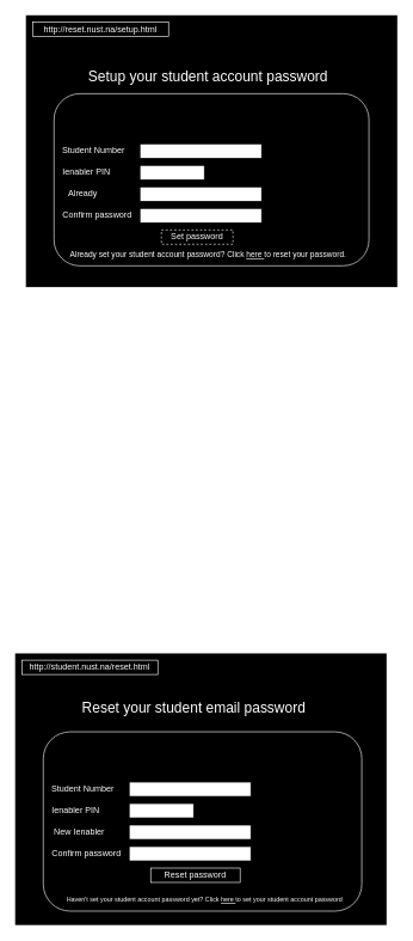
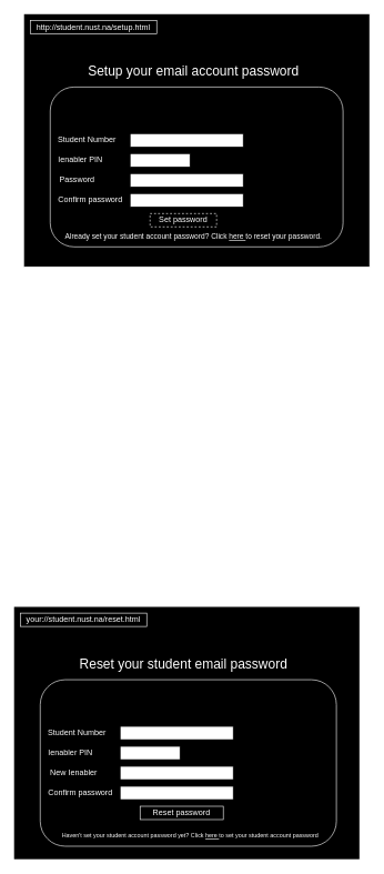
- <mxCell id="5" value="&lt;font color=&quot;#ffffff&quot;&gt;http://reset.nust.na/setup.html&lt;/font&gt;" style="rounded=0;whiteSpace=wrap;html=1;fillColor=#000000;strokeColor=#FFFFFF;" vertex="1" parent="1"><mxGeometry x="45" y="30" width="190" height="20" as="geometry" /></mxCell>
+ <mxCell id="5" value="&lt;font color=&quot;#ffffff&quot;&gt;http://student.nust.na/setup.html&lt;/font&gt;" style="rounded=0;whiteSpace=wrap;html=1;fillColor=#000000;strokeColor=#FFFFFF;" vertex="1" parent="1"><mxGeometry x="45" y="30" width="190" height="20" as="geometry" /></mxCell>
- <mxCell id="3" value="&lt;font style=&quot;font-size: 20px;&quot; color=&quot;#ffffff&quot;&gt;Setup your student account password&lt;/font&gt;" style="text;html=1;align=center;verticalAlign=middle;resizable=0;points=[];autosize=1;strokeColor=default;fillColor=none;" vertex="1" parent="1"><mxGeometry x="110" y="85" width="360" height="40" as="geometry" /></mxCell>
+ <mxCell id="3" value="&lt;font style=&quot;font-size: 20px;&quot; color=&quot;#ffffff&quot;&gt;Setup your email account password&lt;/font&gt;" style="text;html=1;align=center;verticalAlign=middle;resizable=0;points=[];autosize=1;strokeColor=default;fillColor=none;" vertex="1" parent="1"><mxGeometry x="110" y="85" width="360" height="40" as="geometry" /></mxCell>
- <mxCell id="13" value="&lt;font color=&quot;#ffffff&quot;&gt;Already&lt;/font&gt;" style="text;html=1;align=center;verticalAlign=middle;resizable=0;points=[];autosize=1;strokeColor=none;fillColor=none;" vertex="1" parent="1"><mxGeometry x="75" y="255" width="80" height="30" as="geometry" /></mxCell>
+ <mxCell id="13" value="&lt;font color=&quot;#ffffff&quot;&gt;Password&lt;/font&gt;" style="text;html=1;align=center;verticalAlign=middle;resizable=0;points=[];autosize=1;strokeColor=none;fillColor=none;" vertex="1" parent="1"><mxGeometry x="75" y="255" width="80" height="30" as="geometry" /></mxCell>
- <mxCell id="19" value="&lt;font color=&quot;#ffffff&quot;&gt;http://student.nust.na/reset.html&lt;/font&gt;" style="rounded=0;whiteSpace=wrap;html=1;fillColor=#000000;strokeColor=#FFFFFF;" vertex="1" parent="1"><mxGeometry x="30" y="920" width="190" height="20" as="geometry" /></mxCell>
+ <mxCell id="19" value="&lt;font color=&quot;#ffffff&quot;&gt;your://student.nust.na/reset.html&lt;/font&gt;" style="rounded=0;whiteSpace=wrap;html=1;fillColor=#000000;strokeColor=#FFFFFF;" vertex="1" parent="1"><mxGeometry x="30" y="920" width="190" height="20" as="geometry" /></mxCell>
- <mxCell id="17" value="&lt;font style=&quot;font-size: 20px;&quot; color=&quot;#ffffff&quot;&gt;Reset your student email password&lt;/font&gt;" style="text;html=1;align=center;verticalAlign=middle;resizable=0;points=[];autosize=1;strokeColor=default;fillColor=none;" vertex="1" parent="1"><mxGeometry x="100" y="965" width="340" height="40" as="geometry" /></mxCell>
+ <mxCell id="17" value="&lt;font style=&quot;font-size: 20px;&quot; color=&quot;#ffffff&quot;&gt;Reset your student email password&lt;/font&gt;" style="text;html=1;align=center;verticalAlign=middle;resizable=0;points=[];autosize=1;strokeColor=default;fillColor=none;" vertex="1" parent="1"><mxGeometry x="105" y="975" width="340" height="40" as="geometry" /></mxCell>
